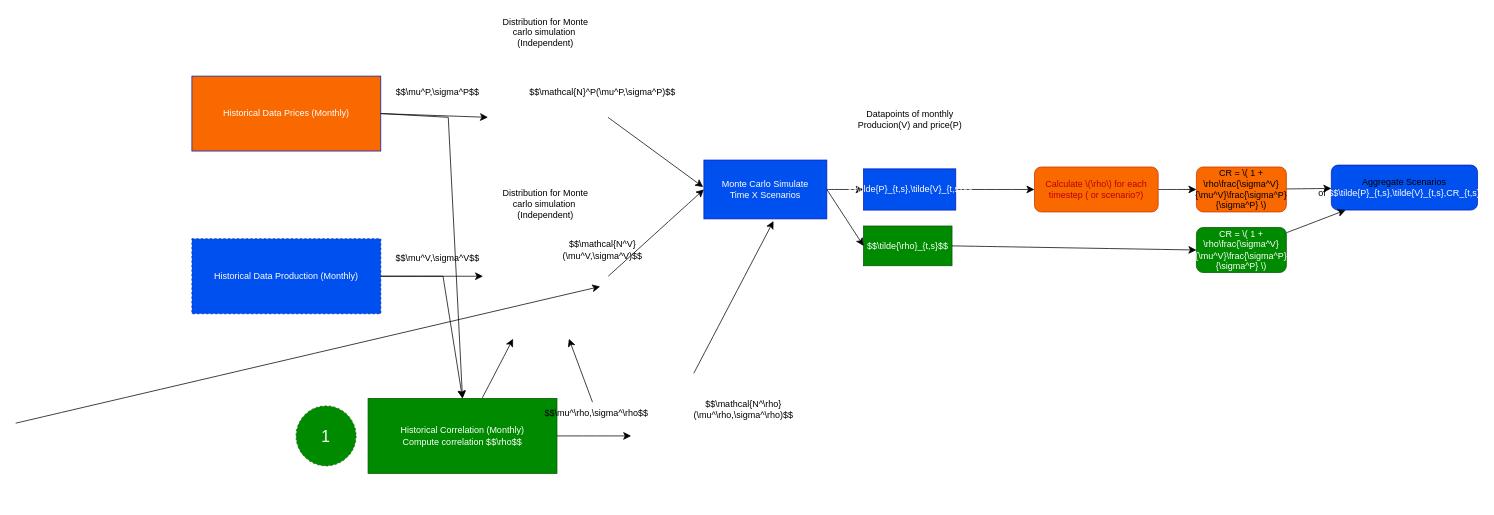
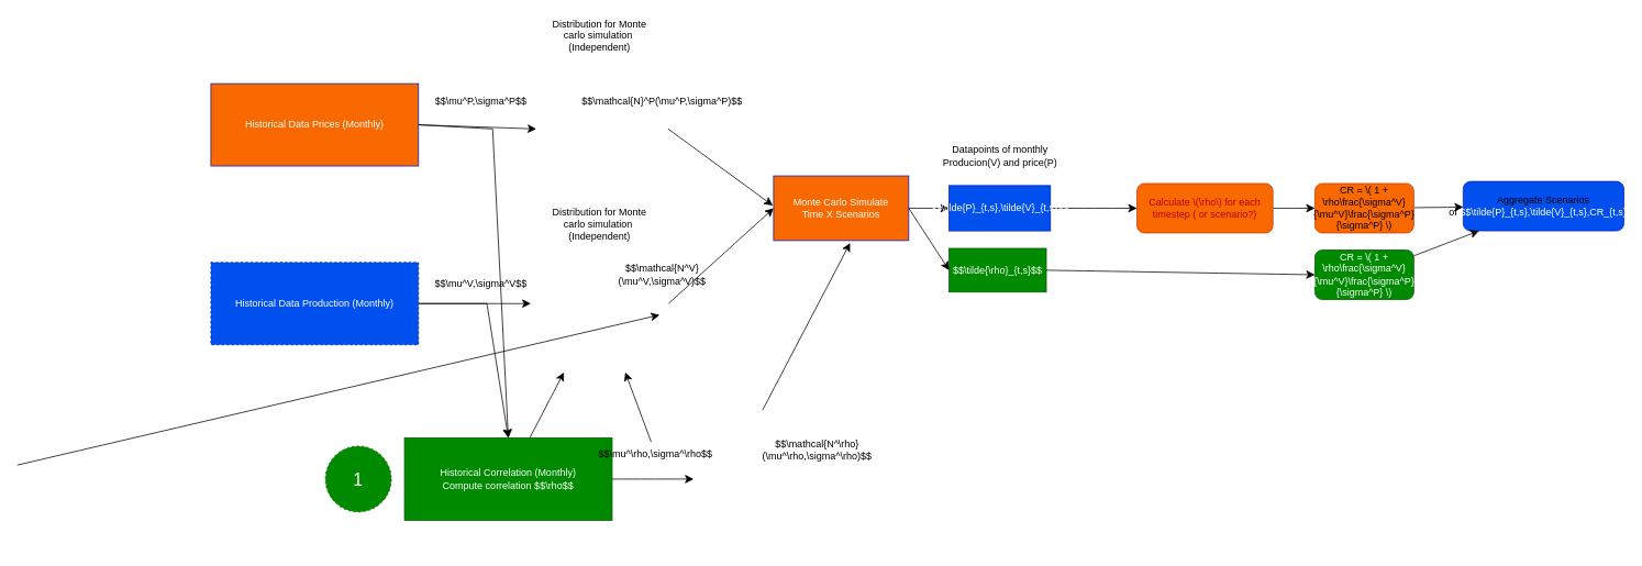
- <mxCell id="20" value="Datapoints of monthly Producion(V) and price(P)" style="text;html=1;align=center;verticalAlign=middle;whiteSpace=wrap;rounded=0;fontColor=light-dark(#000000,#000000);" vertex="1" parent="1"><mxGeometry x="1137.5" y="135" width="150" height="48" as="geometry" /></mxCell>
+ <mxCell id="20" value="Datapoints of monthly Producion(V) and price(P)" style="text;html=1;align=center;verticalAlign=middle;whiteSpace=wrap;rounded=0;fontColor=light-dark(#000000,#000000);" vertex="1" parent="1"><mxGeometry x="1137.5" y="165" width="150" height="48" as="geometry" /></mxCell>
- <mxCell id="12" value="Monte Carlo Simulate&lt;br&gt;Time X Scenarios" style="rounded=0;whiteSpace=wrap;html=1;fillColor=#0050ef;fontColor=#ffffff;strokeColor=#001DBC;" vertex="1" parent="1"><mxGeometry x="938" y="213" width="164" height="78.5" as="geometry" /></mxCell>
+ <mxCell id="12" value="Monte Carlo Simulate&lt;br&gt;Time X Scenarios" style="rounded=0;whiteSpace=wrap;html=1;fillColor=#fa6800;fontColor=#ffffff;strokeColor=#001DBC;" vertex="1" parent="1"><mxGeometry x="938" y="213" width="164" height="78.5" as="geometry" /></mxCell>
